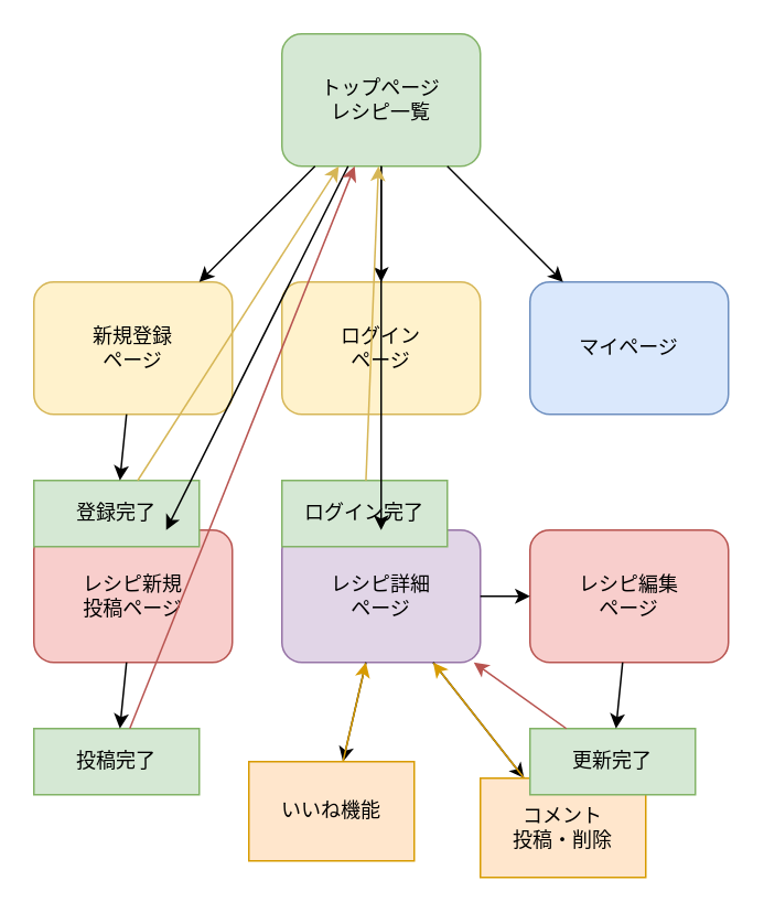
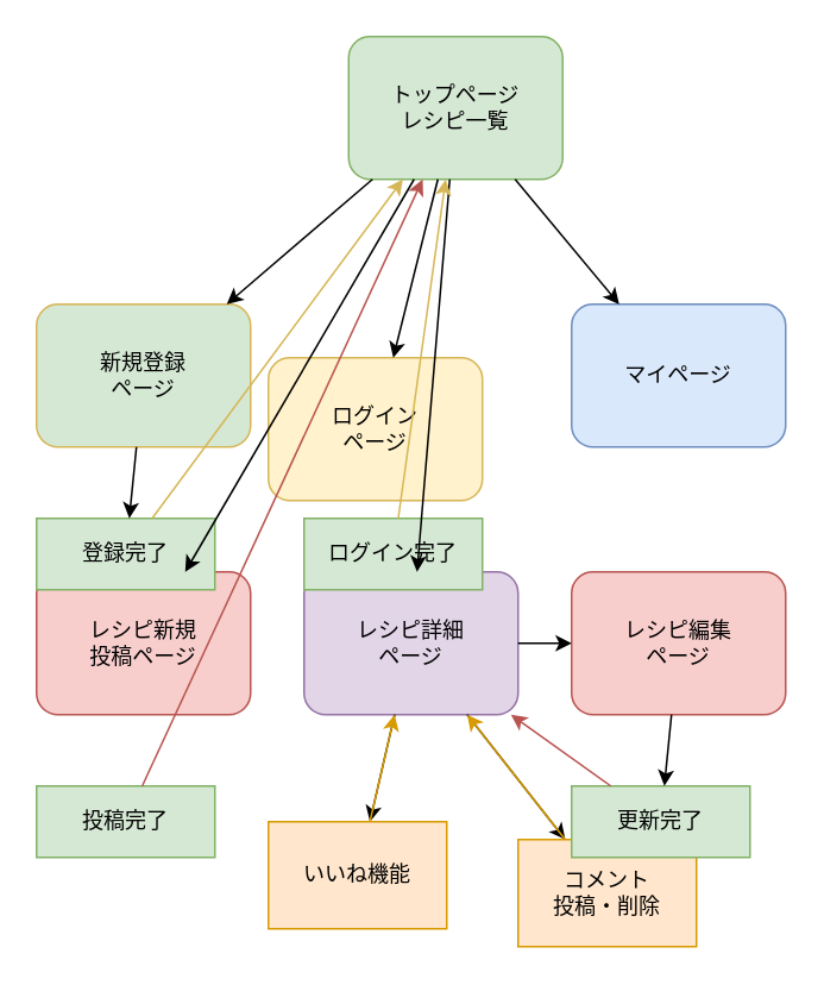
- <mxCell id="2" value="トップページ&#10;レシピ一覧" style="rounded=1;whiteSpace=wrap;html=1;fillColor=#d5e8d4;strokeColor=#82b366;" vertex="1" parent="1"><mxGeometry x="170" y="20" width="120" height="80" as="geometry" /></mxCell>
+ <mxCell id="2" value="トップページ&#10;レシピ一覧" style="rounded=1;whiteSpace=wrap;html=1;fillColor=#d5e8d4;strokeColor=#82b366;" vertex="1" parent="1"><mxGeometry x="195" y="20" width="120" height="80" as="geometry" /></mxCell>
- <mxCell id="3" value="新規登録&#10;ページ" style="rounded=1;whiteSpace=wrap;html=1;fillColor=#fff2cc;strokeColor=#d6b656;" vertex="1" parent="1"><mxGeometry x="20" y="170" width="120" height="80" as="geometry" /></mxCell>
+ <mxCell id="3" value="新規登録&#10;ページ" style="rounded=1;whiteSpace=wrap;html=1;fillColor=#d5e8d4;strokeColor=#d6b656;" vertex="1" parent="1"><mxGeometry x="20" y="170" width="120" height="80" as="geometry" /></mxCell>
- <mxCell id="4" value="ログイン&#10;ページ" style="rounded=1;whiteSpace=wrap;html=1;fillColor=#fff2cc;strokeColor=#d6b656;" vertex="1" parent="1"><mxGeometry x="170" y="170" width="120" height="80" as="geometry" /></mxCell>
+ <mxCell id="4" value="ログイン&#10;ページ" style="rounded=1;whiteSpace=wrap;html=1;fillColor=#fff2cc;strokeColor=#d6b656;" vertex="1" parent="1"><mxGeometry x="150" y="200" width="120" height="80" as="geometry" /></mxCell>
- <mxCell id="24" value="" style="endArrow=classic;html=1;rounded=0;" edge="1" parent="1" source="7" target="13"><mxGeometry width="50" height="50" relative="1" as="geometry"><mxPoint x="220" y="120" as="sourcePoint" /><mxPoint x="270" y="70" as="targetPoint" /></mxGeometry></mxCell>
